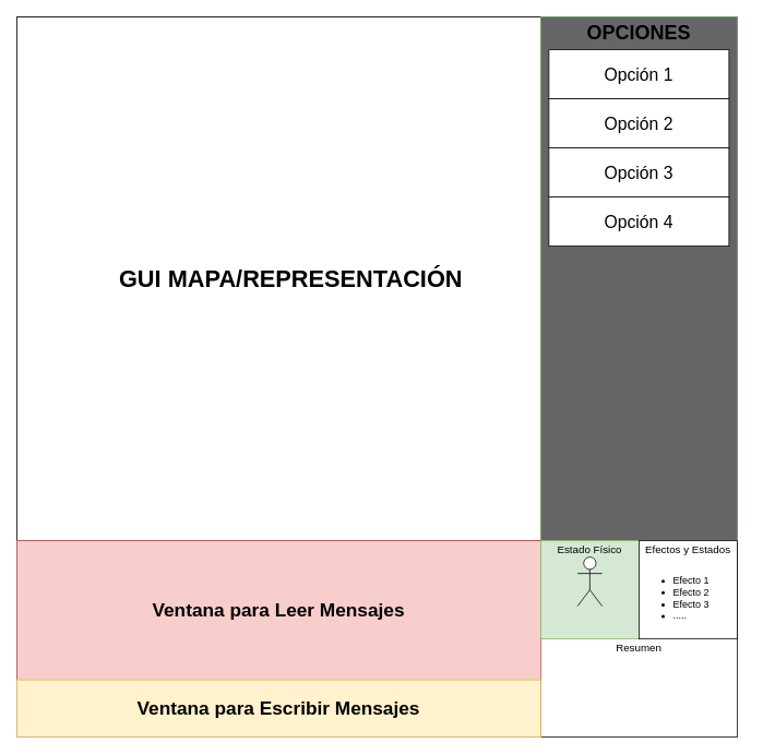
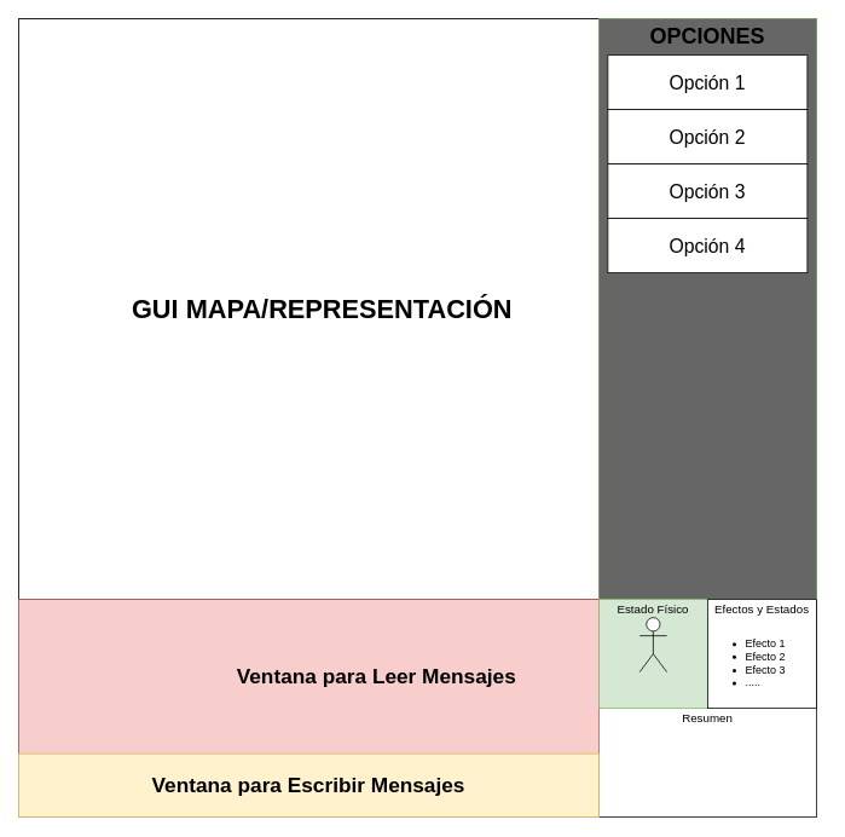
- <mxCell id="25" value="&lt;div style=&quot;&quot;&gt;&lt;span style=&quot;background-color: initial;&quot;&gt;&lt;font style=&quot;font-size: 23px;&quot;&gt;&lt;b&gt;Ventana para Leer Mensajes&lt;/b&gt;&lt;/font&gt;&lt;/span&gt;&lt;/div&gt;" style="text;html=1;strokeColor=none;fillColor=none;align=center;verticalAlign=middle;whiteSpace=wrap;rounded=0;" vertex="1" parent="1"><mxGeometry x="145" y="710" width="390" height="70" as="geometry" /></mxCell>
+ <mxCell id="25" value="&lt;div style=&quot;&quot;&gt;&lt;span style=&quot;background-color: initial;&quot;&gt;&lt;font style=&quot;font-size: 23px;&quot;&gt;&lt;b&gt;Ventana para Leer Mensajes&lt;/b&gt;&lt;/font&gt;&lt;/span&gt;&lt;/div&gt;" style="text;html=1;strokeColor=none;fillColor=none;align=center;verticalAlign=middle;whiteSpace=wrap;rounded=0;" vertex="1" parent="1"><mxGeometry x="220" y="710" width="390" height="70" as="geometry" /></mxCell>
